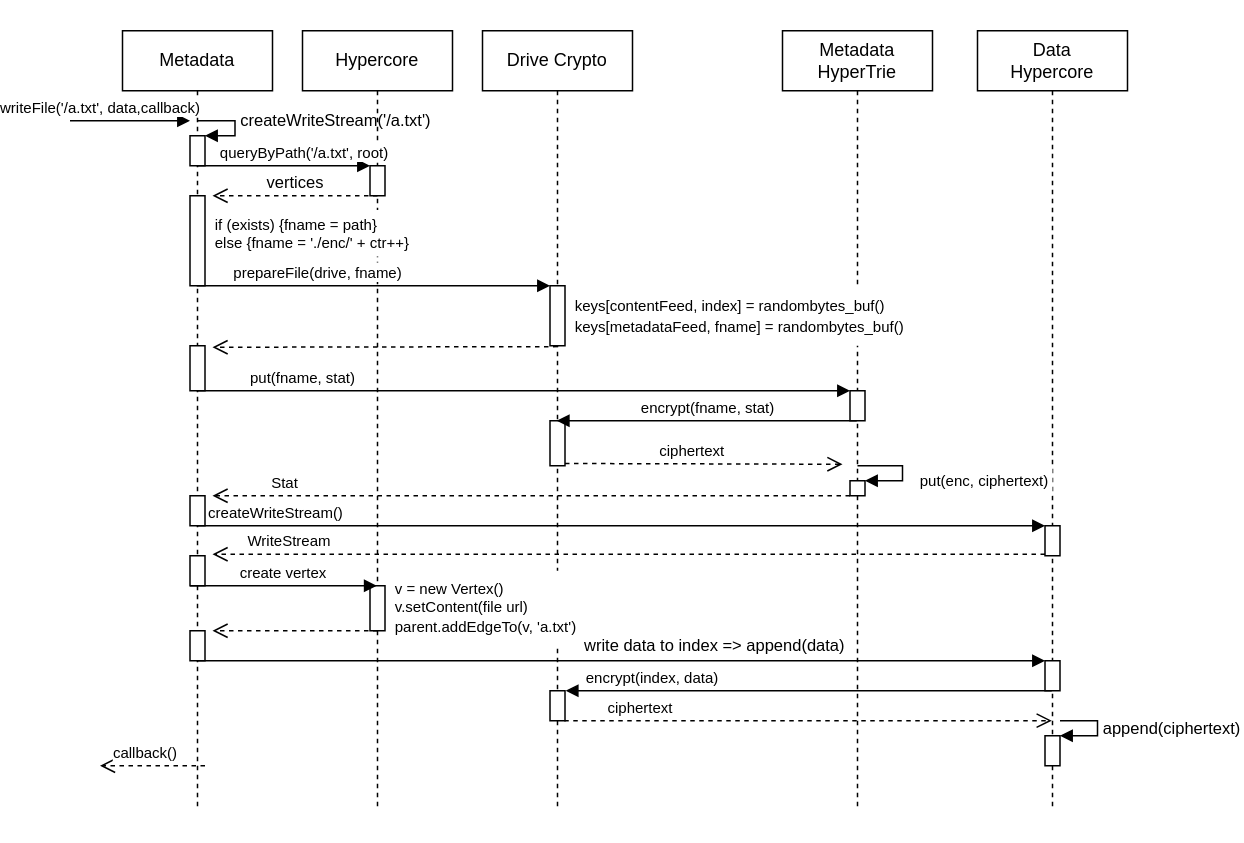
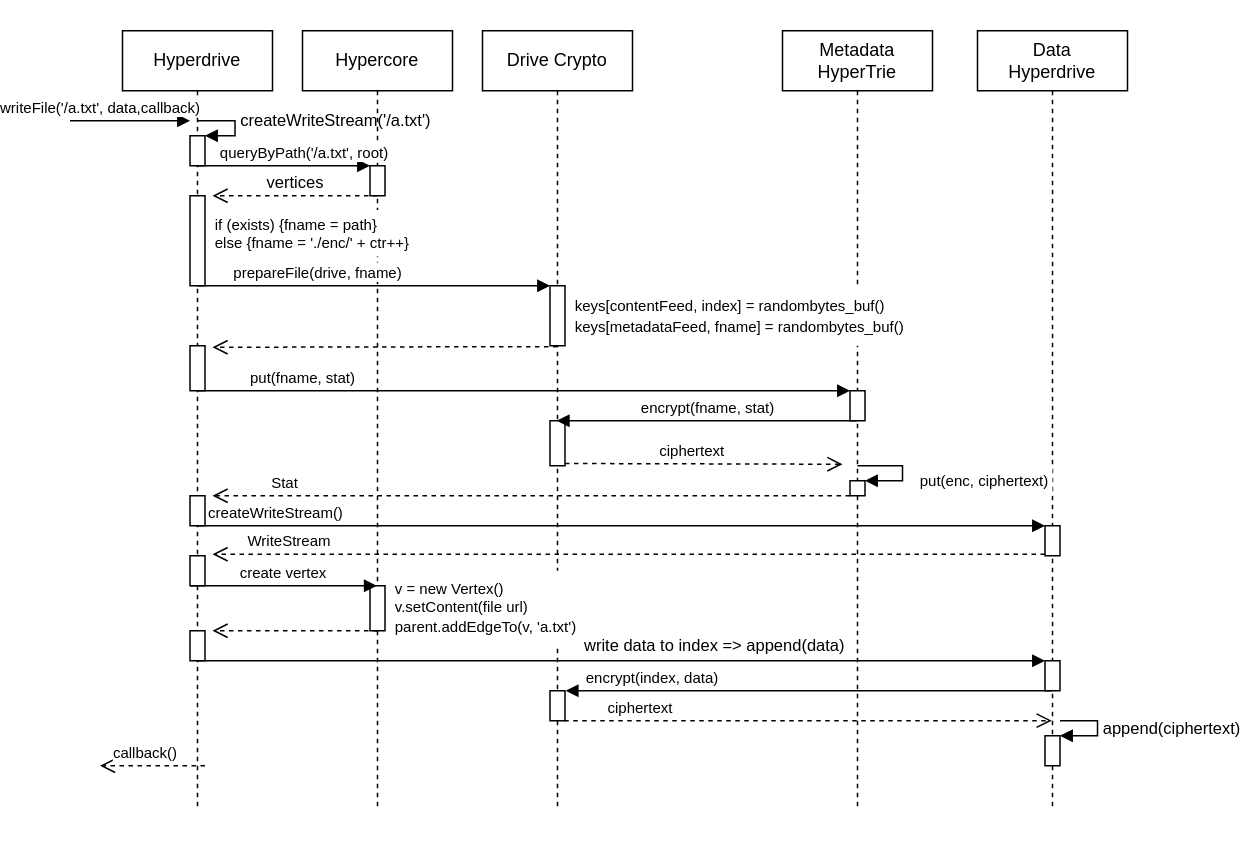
- <mxCell id="2" value="Metadata" style="shape=umlLifeline;perimeter=lifelinePerimeter;whiteSpace=wrap;html=1;container=1;collapsible=0;recursiveResize=0;outlineConnect=0;" parent="1" vertex="1"><mxGeometry x="55" y="20" width="100" height="520" as="geometry" /></mxCell>
+ <mxCell id="2" value="Hyperdrive" style="shape=umlLifeline;perimeter=lifelinePerimeter;whiteSpace=wrap;html=1;container=1;collapsible=0;recursiveResize=0;outlineConnect=0;" parent="1" vertex="1"><mxGeometry x="55" y="20" width="100" height="520" as="geometry" /></mxCell>
- <mxCell id="14" value="Data&lt;br&gt;Hypercore" style="shape=umlLifeline;perimeter=lifelinePerimeter;whiteSpace=wrap;html=1;container=1;collapsible=0;recursiveResize=0;outlineConnect=0;" parent="1" vertex="1"><mxGeometry x="625" y="20" width="100" height="520" as="geometry" /></mxCell>
+ <mxCell id="14" value="Data&lt;br&gt;Hyperdrive" style="shape=umlLifeline;perimeter=lifelinePerimeter;whiteSpace=wrap;html=1;container=1;collapsible=0;recursiveResize=0;outlineConnect=0;" parent="1" vertex="1"><mxGeometry x="625" y="20" width="100" height="520" as="geometry" /></mxCell>
